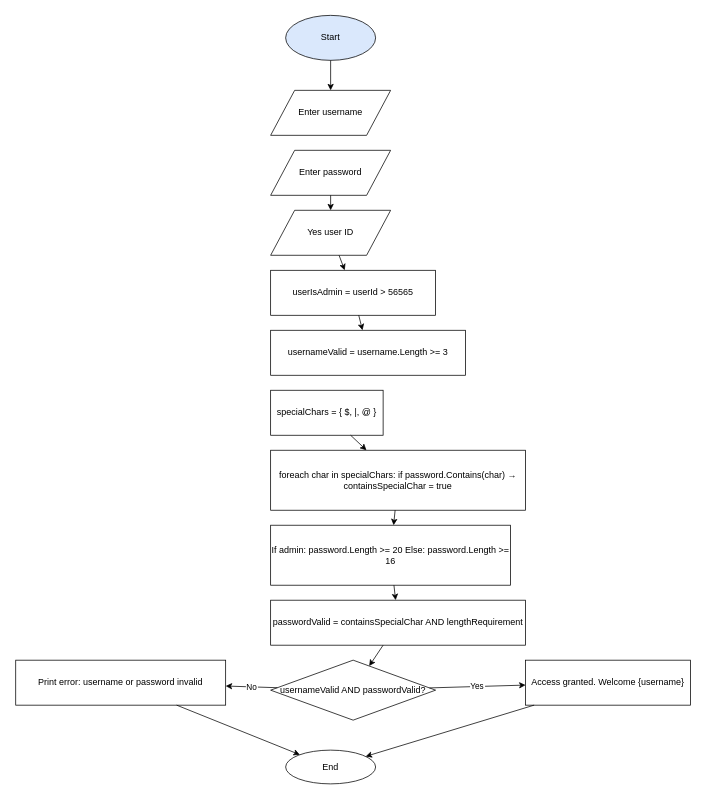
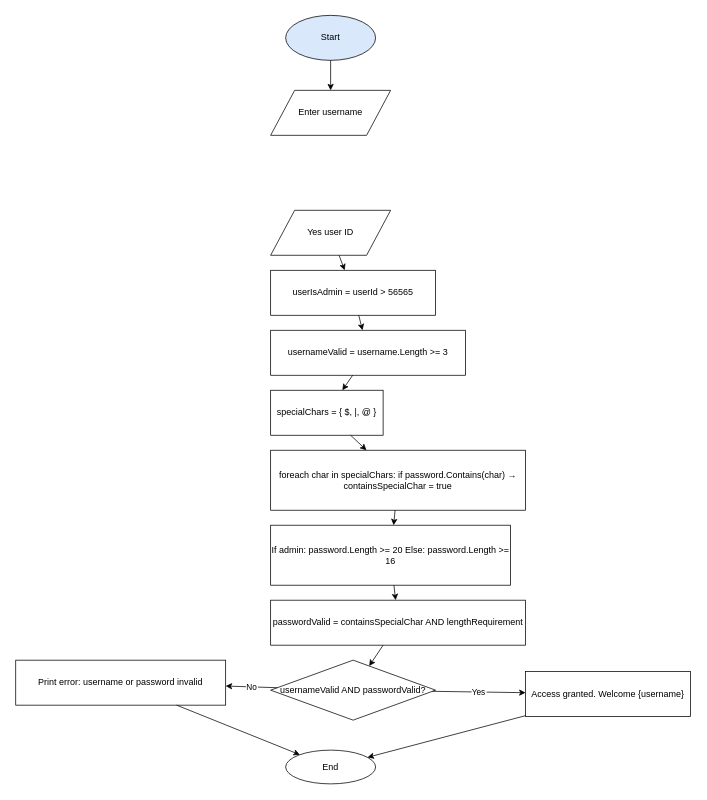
- <mxCell id="5" value="Enter password" style="shape=parallelogram;whiteSpace=wrap;html=1;" vertex="1" parent="1"><mxGeometry x="360" y="200" width="160" height="60" as="geometry" /></mxCell>
- <mxCell id="17" edge="1" parent="1" source="5" target="6"><mxGeometry relative="1" as="geometry" /></mxCell>
+ <mxCell id="20" edge="1" parent="1" source="8" target="9"><mxGeometry relative="1" as="geometry" /></mxCell>
- <mxCell id="14" value="Access granted. Welcome {username}" style="rounded=0;whiteSpace=wrap;html=1;" vertex="1" parent="1"><mxGeometry x="700" y="880" width="220" height="60" as="geometry" /></mxCell>
+ <mxCell id="14" value="Access granted. Welcome {username}" style="rounded=0;whiteSpace=wrap;html=1;" vertex="1" parent="1"><mxGeometry x="700" y="895" width="220" height="60" as="geometry" /></mxCell>
